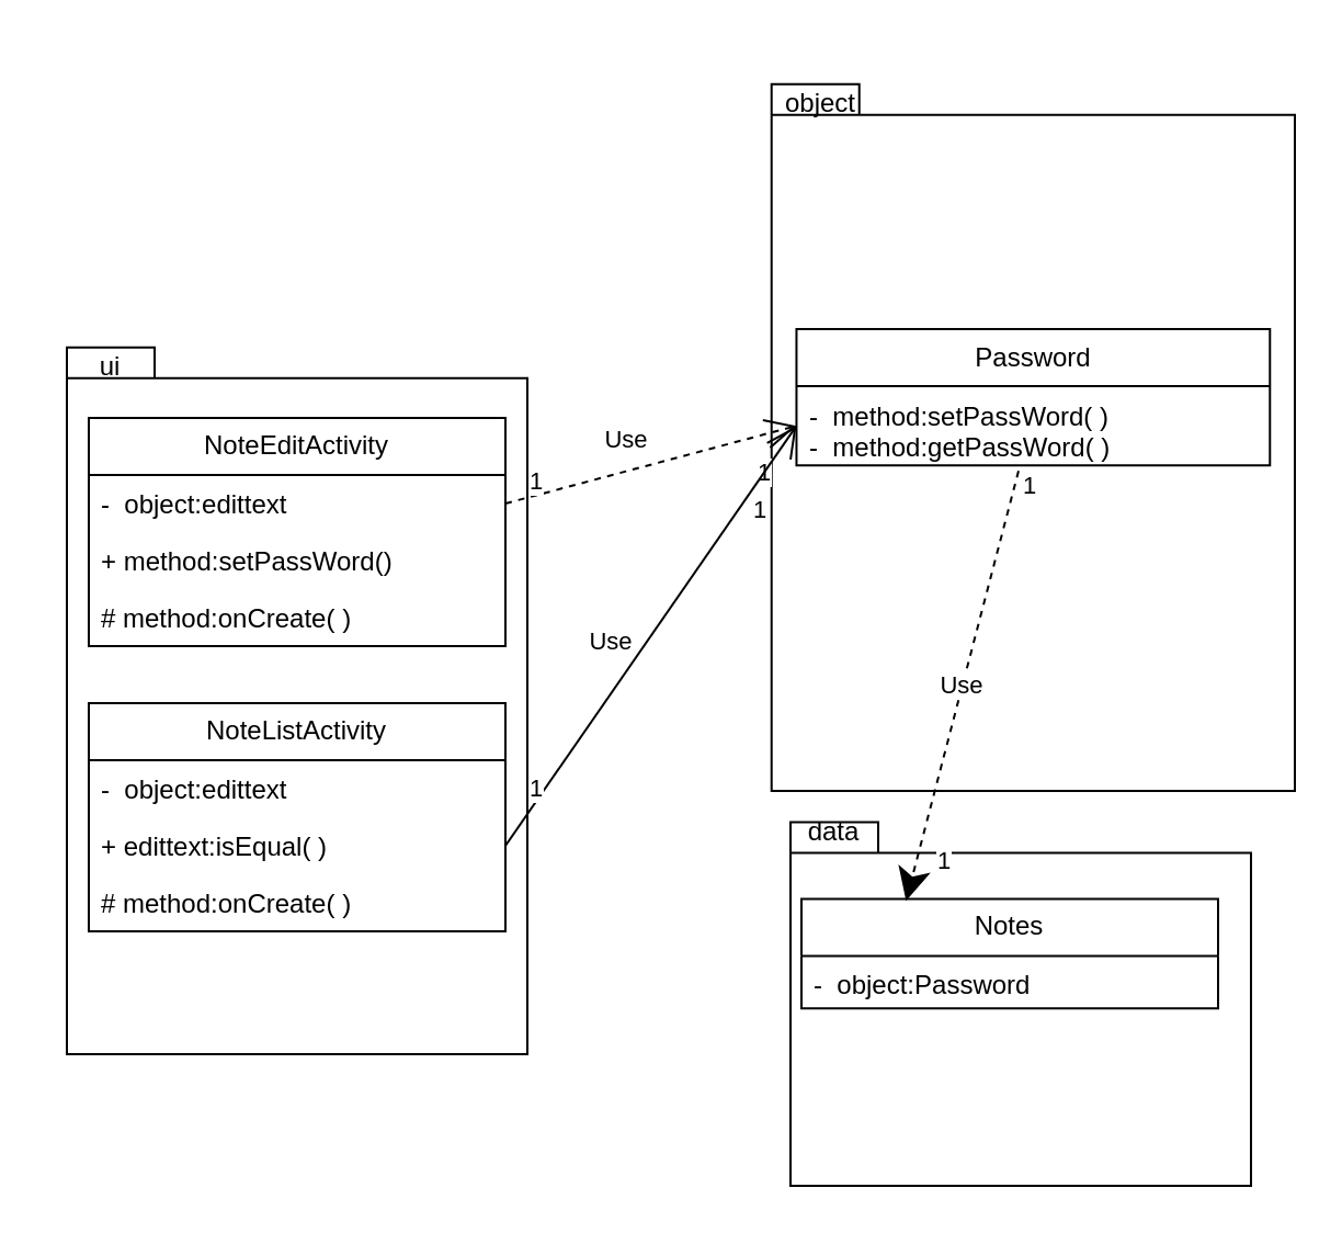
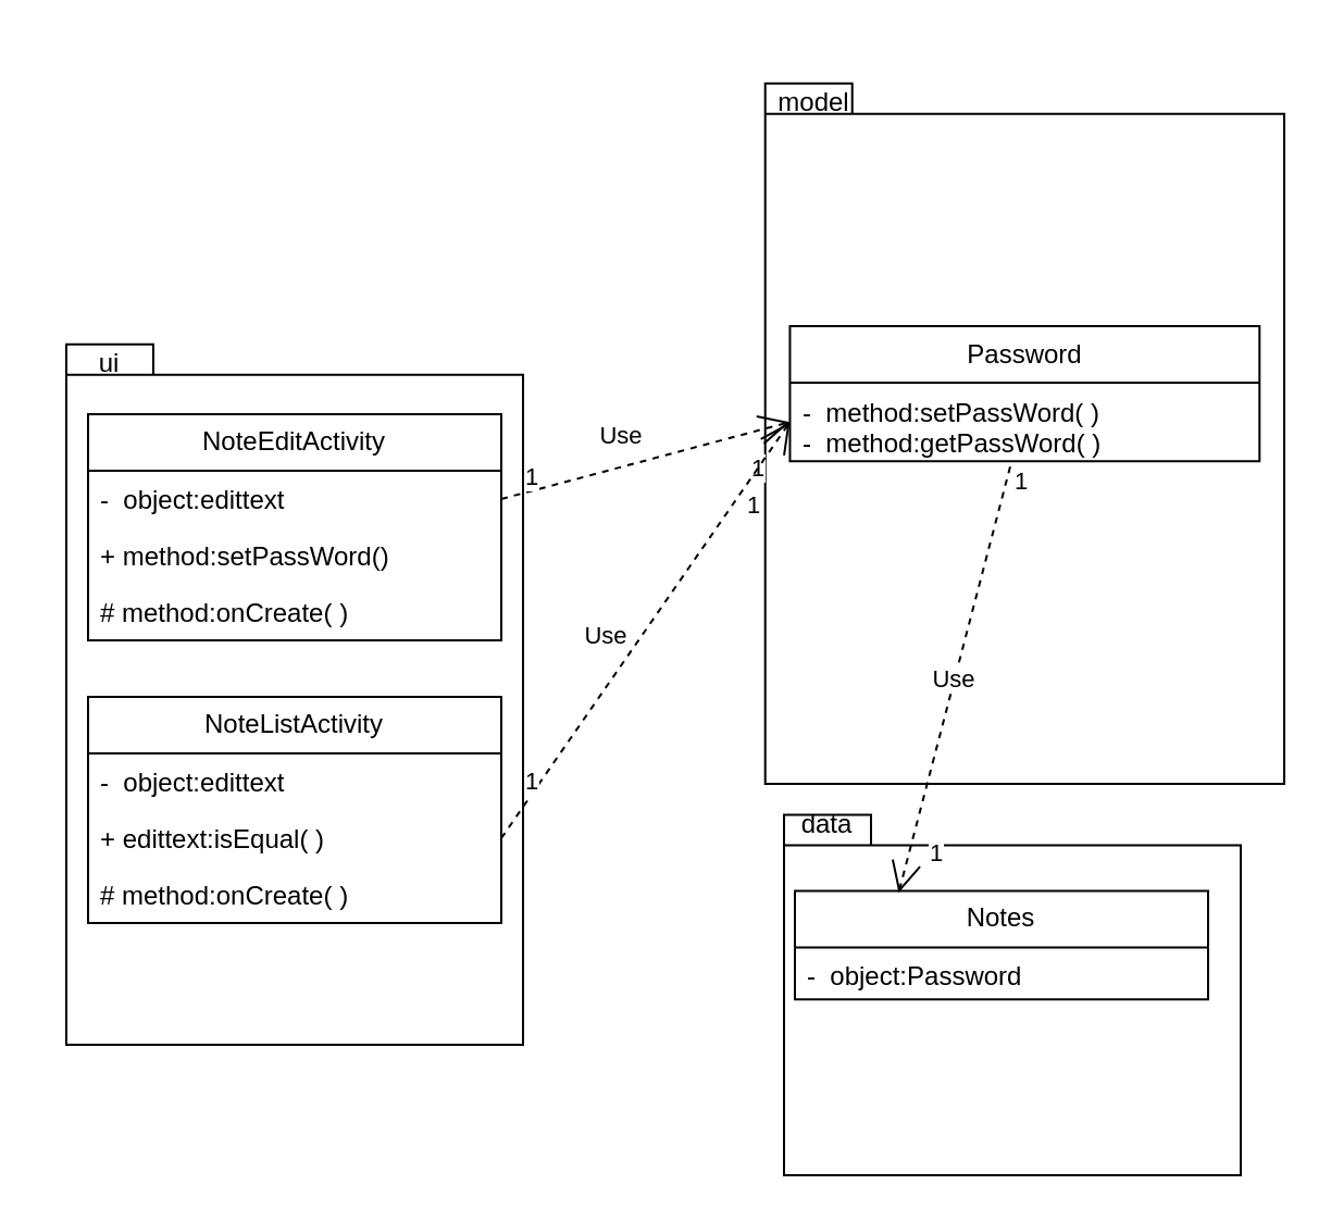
- <mxCell id="9" value="object" style="text;strokeColor=none;align=center;fillColor=none;html=1;verticalAlign=middle;whiteSpace=wrap;rounded=0;" parent="7" vertex="1"><mxGeometry width="68.182" height="53.684" as="geometry" /></mxCell>
+ <mxCell id="9" value="model" style="text;strokeColor=none;align=center;fillColor=none;html=1;verticalAlign=middle;whiteSpace=wrap;rounded=0;" parent="7" vertex="1"><mxGeometry width="68.182" height="53.684" as="geometry" /></mxCell>
- <mxCell id="30" value="Use" style="endArrow=open;endSize=12;dashed=0;html=1;rounded=0;exitX=1;exitY=0.5;exitDx=0;exitDy=0;entryX=0;entryY=0.5;entryDx=0;entryDy=0;" edge="1" parent="1" source="21" target="11"><mxGeometry x="-0.106" y="14" width="160" relative="1" as="geometry"><mxPoint x="260" y="384" as="sourcePoint" /><mxPoint x="401" y="360" as="targetPoint" /><mxPoint as="offset" /></mxGeometry></mxCell>
+ <mxCell id="30" value="Use" style="endArrow=open;endSize=12;dashed=1;html=1;rounded=0;exitX=1;exitY=0.5;exitDx=0;exitDy=0;entryX=0;entryY=0.5;entryDx=0;entryDy=0;" edge="1" parent="1" source="21" target="11"><mxGeometry x="-0.106" y="14" width="160" relative="1" as="geometry"><mxPoint x="260" y="384" as="sourcePoint" /><mxPoint x="401" y="360" as="targetPoint" /><mxPoint as="offset" /></mxGeometry></mxCell>
- <mxCell id="12" value="Use" style="endArrow=classic;endSize=12;dashed=1;html=1;rounded=0;exitX=0.469;exitY=1.07;exitDx=0;exitDy=0;exitPerimeter=0;entryX=0.251;entryY=0.018;entryDx=0;entryDy=0;entryPerimeter=0;" parent="1" source="11" target="5" edge="1"><mxGeometry width="160" relative="1" as="geometry"><mxPoint x="450" y="280" as="sourcePoint" /><mxPoint x="463.533" y="422" as="targetPoint" /></mxGeometry></mxCell>
+ <mxCell id="12" value="Use" style="endArrow=open;endSize=12;dashed=1;html=1;rounded=0;exitX=0.469;exitY=1.07;exitDx=0;exitDy=0;exitPerimeter=0;entryX=0.251;entryY=0.018;entryDx=0;entryDy=0;entryPerimeter=0;" parent="1" source="11" target="5" edge="1"><mxGeometry width="160" relative="1" as="geometry"><mxPoint x="450" y="280" as="sourcePoint" /><mxPoint x="463.533" y="422" as="targetPoint" /></mxGeometry></mxCell>
